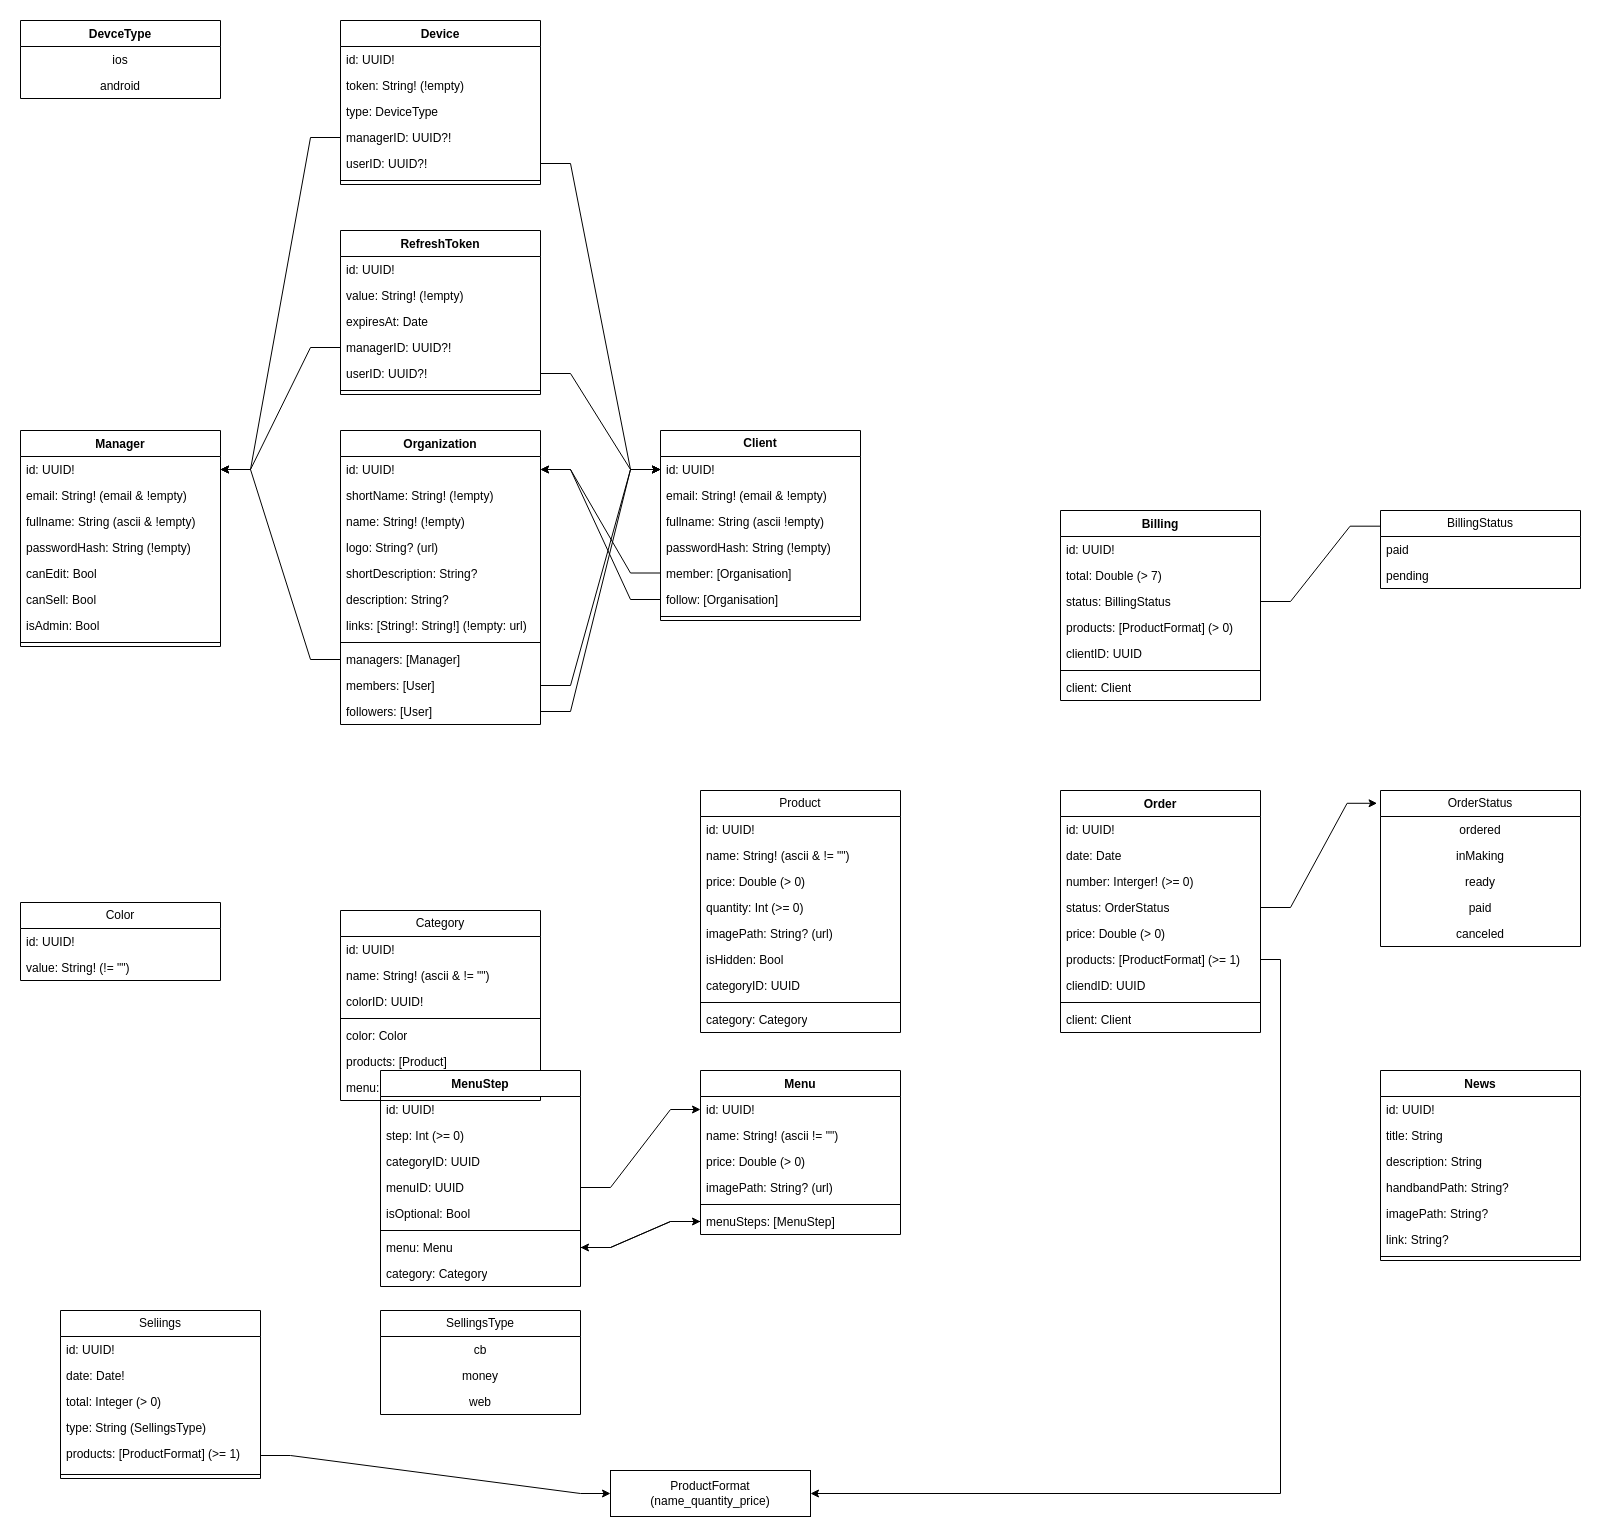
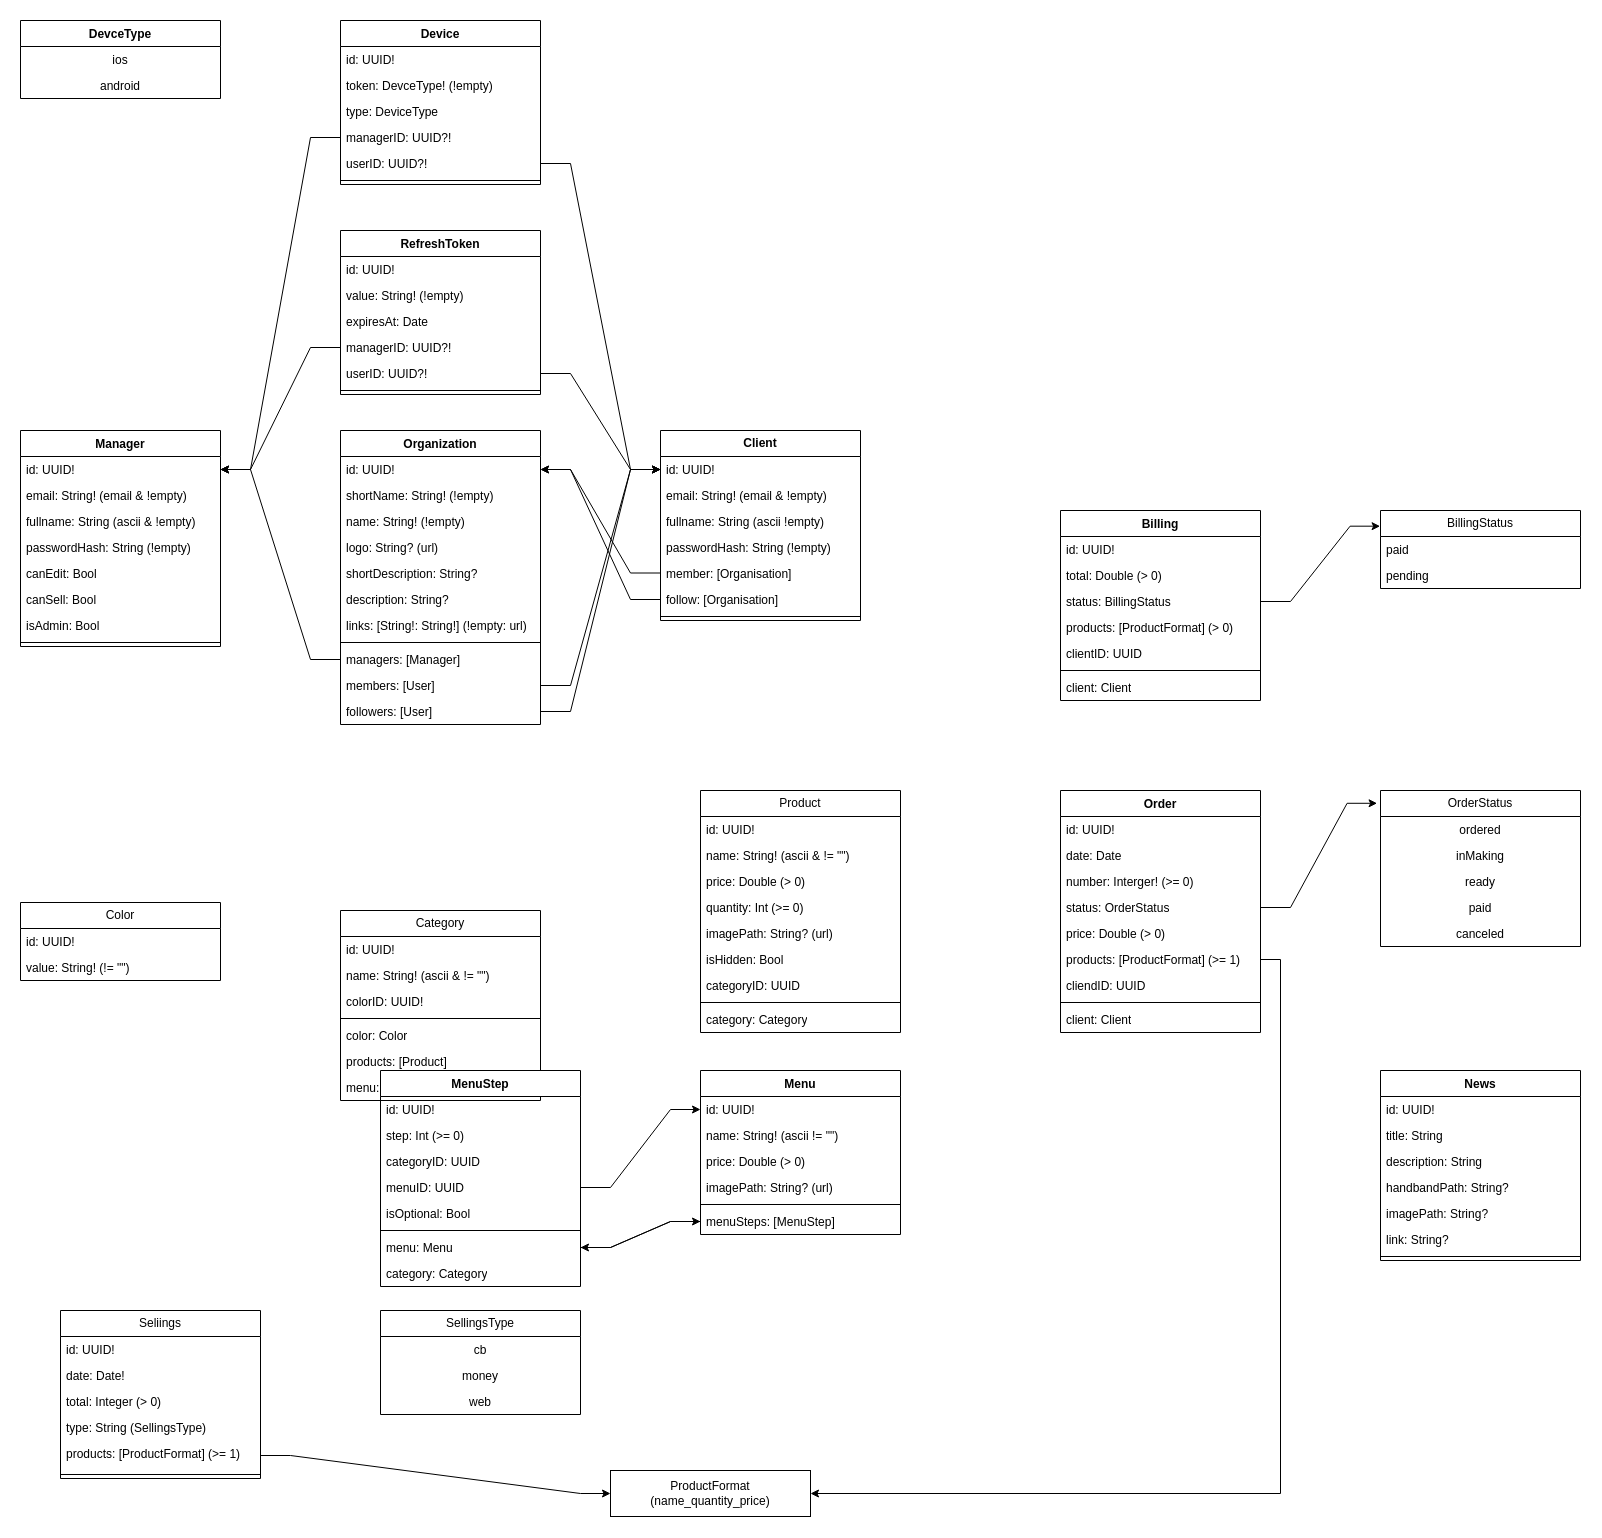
- <mxCell id="136" value="token: String! (!empty)" style="text;strokeColor=none;fillColor=none;align=left;verticalAlign=top;spacingLeft=4;spacingRight=4;overflow=hidden;rotatable=0;points=[[0,0.5],[1,0.5]];portConstraint=eastwest;whiteSpace=wrap;html=1;" parent="134" vertex="1"><mxGeometry y="52" width="200" height="26" as="geometry" /></mxCell>
+ <mxCell id="136" value="token: DevceType! (!empty)" style="text;strokeColor=none;fillColor=none;align=left;verticalAlign=top;spacingLeft=4;spacingRight=4;overflow=hidden;rotatable=0;points=[[0,0.5],[1,0.5]];portConstraint=eastwest;whiteSpace=wrap;html=1;" parent="134" vertex="1"><mxGeometry y="52" width="200" height="26" as="geometry" /></mxCell>
- <mxCell id="117" style="edgeStyle=entityRelationEdgeStyle;rounded=0;orthogonalLoop=1;jettySize=auto;html=1;exitX=1;exitY=0.5;exitDx=0;exitDy=0;entryX=-0.002;entryY=0.201;entryDx=0;entryDy=0;entryPerimeter=0;endArrow=none;" parent="1" source="109" target="114" edge="1"><mxGeometry relative="1" as="geometry" /></mxCell>
+ <mxCell id="117" style="edgeStyle=entityRelationEdgeStyle;rounded=0;orthogonalLoop=1;jettySize=auto;html=1;exitX=1;exitY=0.5;exitDx=0;exitDy=0;entryX=-0.002;entryY=0.201;entryDx=0;entryDy=0;entryPerimeter=0;" parent="1" source="109" target="114" edge="1"><mxGeometry relative="1" as="geometry" /></mxCell>
- <mxCell id="108" value="total: Double (&amp;gt; 7)" style="text;strokeColor=none;fillColor=none;align=left;verticalAlign=top;spacingLeft=4;spacingRight=4;overflow=hidden;rotatable=0;points=[[0,0.5],[1,0.5]];portConstraint=eastwest;whiteSpace=wrap;html=1;" parent="106" vertex="1"><mxGeometry y="52" width="200" height="26" as="geometry" /></mxCell>
+ <mxCell id="108" value="total: Double (&amp;gt; 0)" style="text;strokeColor=none;fillColor=none;align=left;verticalAlign=top;spacingLeft=4;spacingRight=4;overflow=hidden;rotatable=0;points=[[0,0.5],[1,0.5]];portConstraint=eastwest;whiteSpace=wrap;html=1;" parent="106" vertex="1"><mxGeometry y="52" width="200" height="26" as="geometry" /></mxCell>
